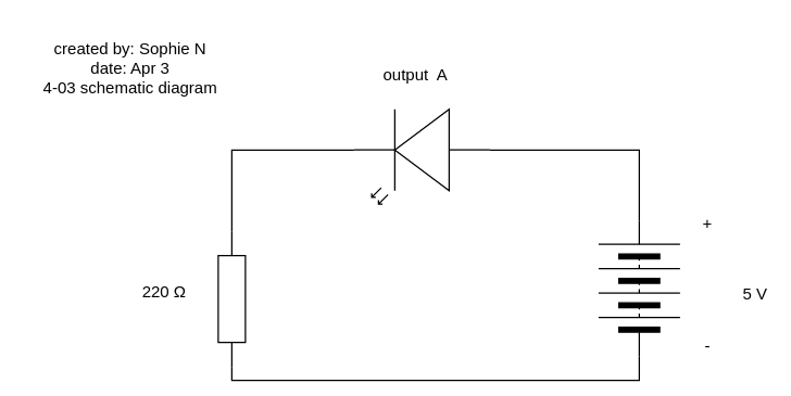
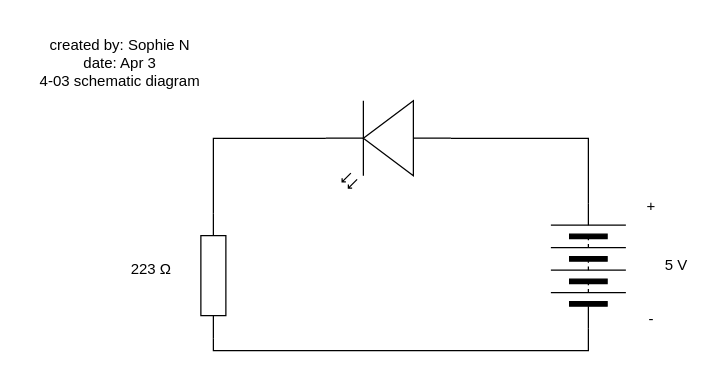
- <mxCell id="8" value="output&amp;nbsp; A" style="text;html=1;align=center;verticalAlign=middle;resizable=0;points=[];autosize=1;strokeColor=none;fillColor=none;" vertex="1" parent="1"><mxGeometry x="270" y="40" width="70" height="30" as="geometry" /></mxCell>
- <mxCell id="12" value="220 Ω" style="text;html=1;align=center;verticalAlign=middle;resizable=0;points=[];autosize=1;strokeColor=none;fillColor=none;" vertex="1" parent="1"><mxGeometry x="90" y="200" width="60" height="30" as="geometry" /></mxCell>
+ <mxCell id="12" value="223 Ω" style="text;html=1;align=center;verticalAlign=middle;resizable=0;points=[];autosize=1;strokeColor=none;fillColor=none;" vertex="1" parent="1"><mxGeometry x="90" y="200" width="60" height="30" as="geometry" /></mxCell>
- <mxCell id="5" value="5 V" style="text;html=1;align=center;verticalAlign=middle;resizable=0;points=[];autosize=1;strokeColor=none;fillColor=none;" vertex="1" parent="1"><mxGeometry x="535" y="202" width="40" height="30" as="geometry" /></mxCell>
+ <mxCell id="5" value="5 V" style="text;html=1;align=center;verticalAlign=middle;resizable=0;points=[];autosize=1;strokeColor=none;fillColor=none;" vertex="1" parent="1"><mxGeometry x="520" y="197" width="40" height="30" as="geometry" /></mxCell>
